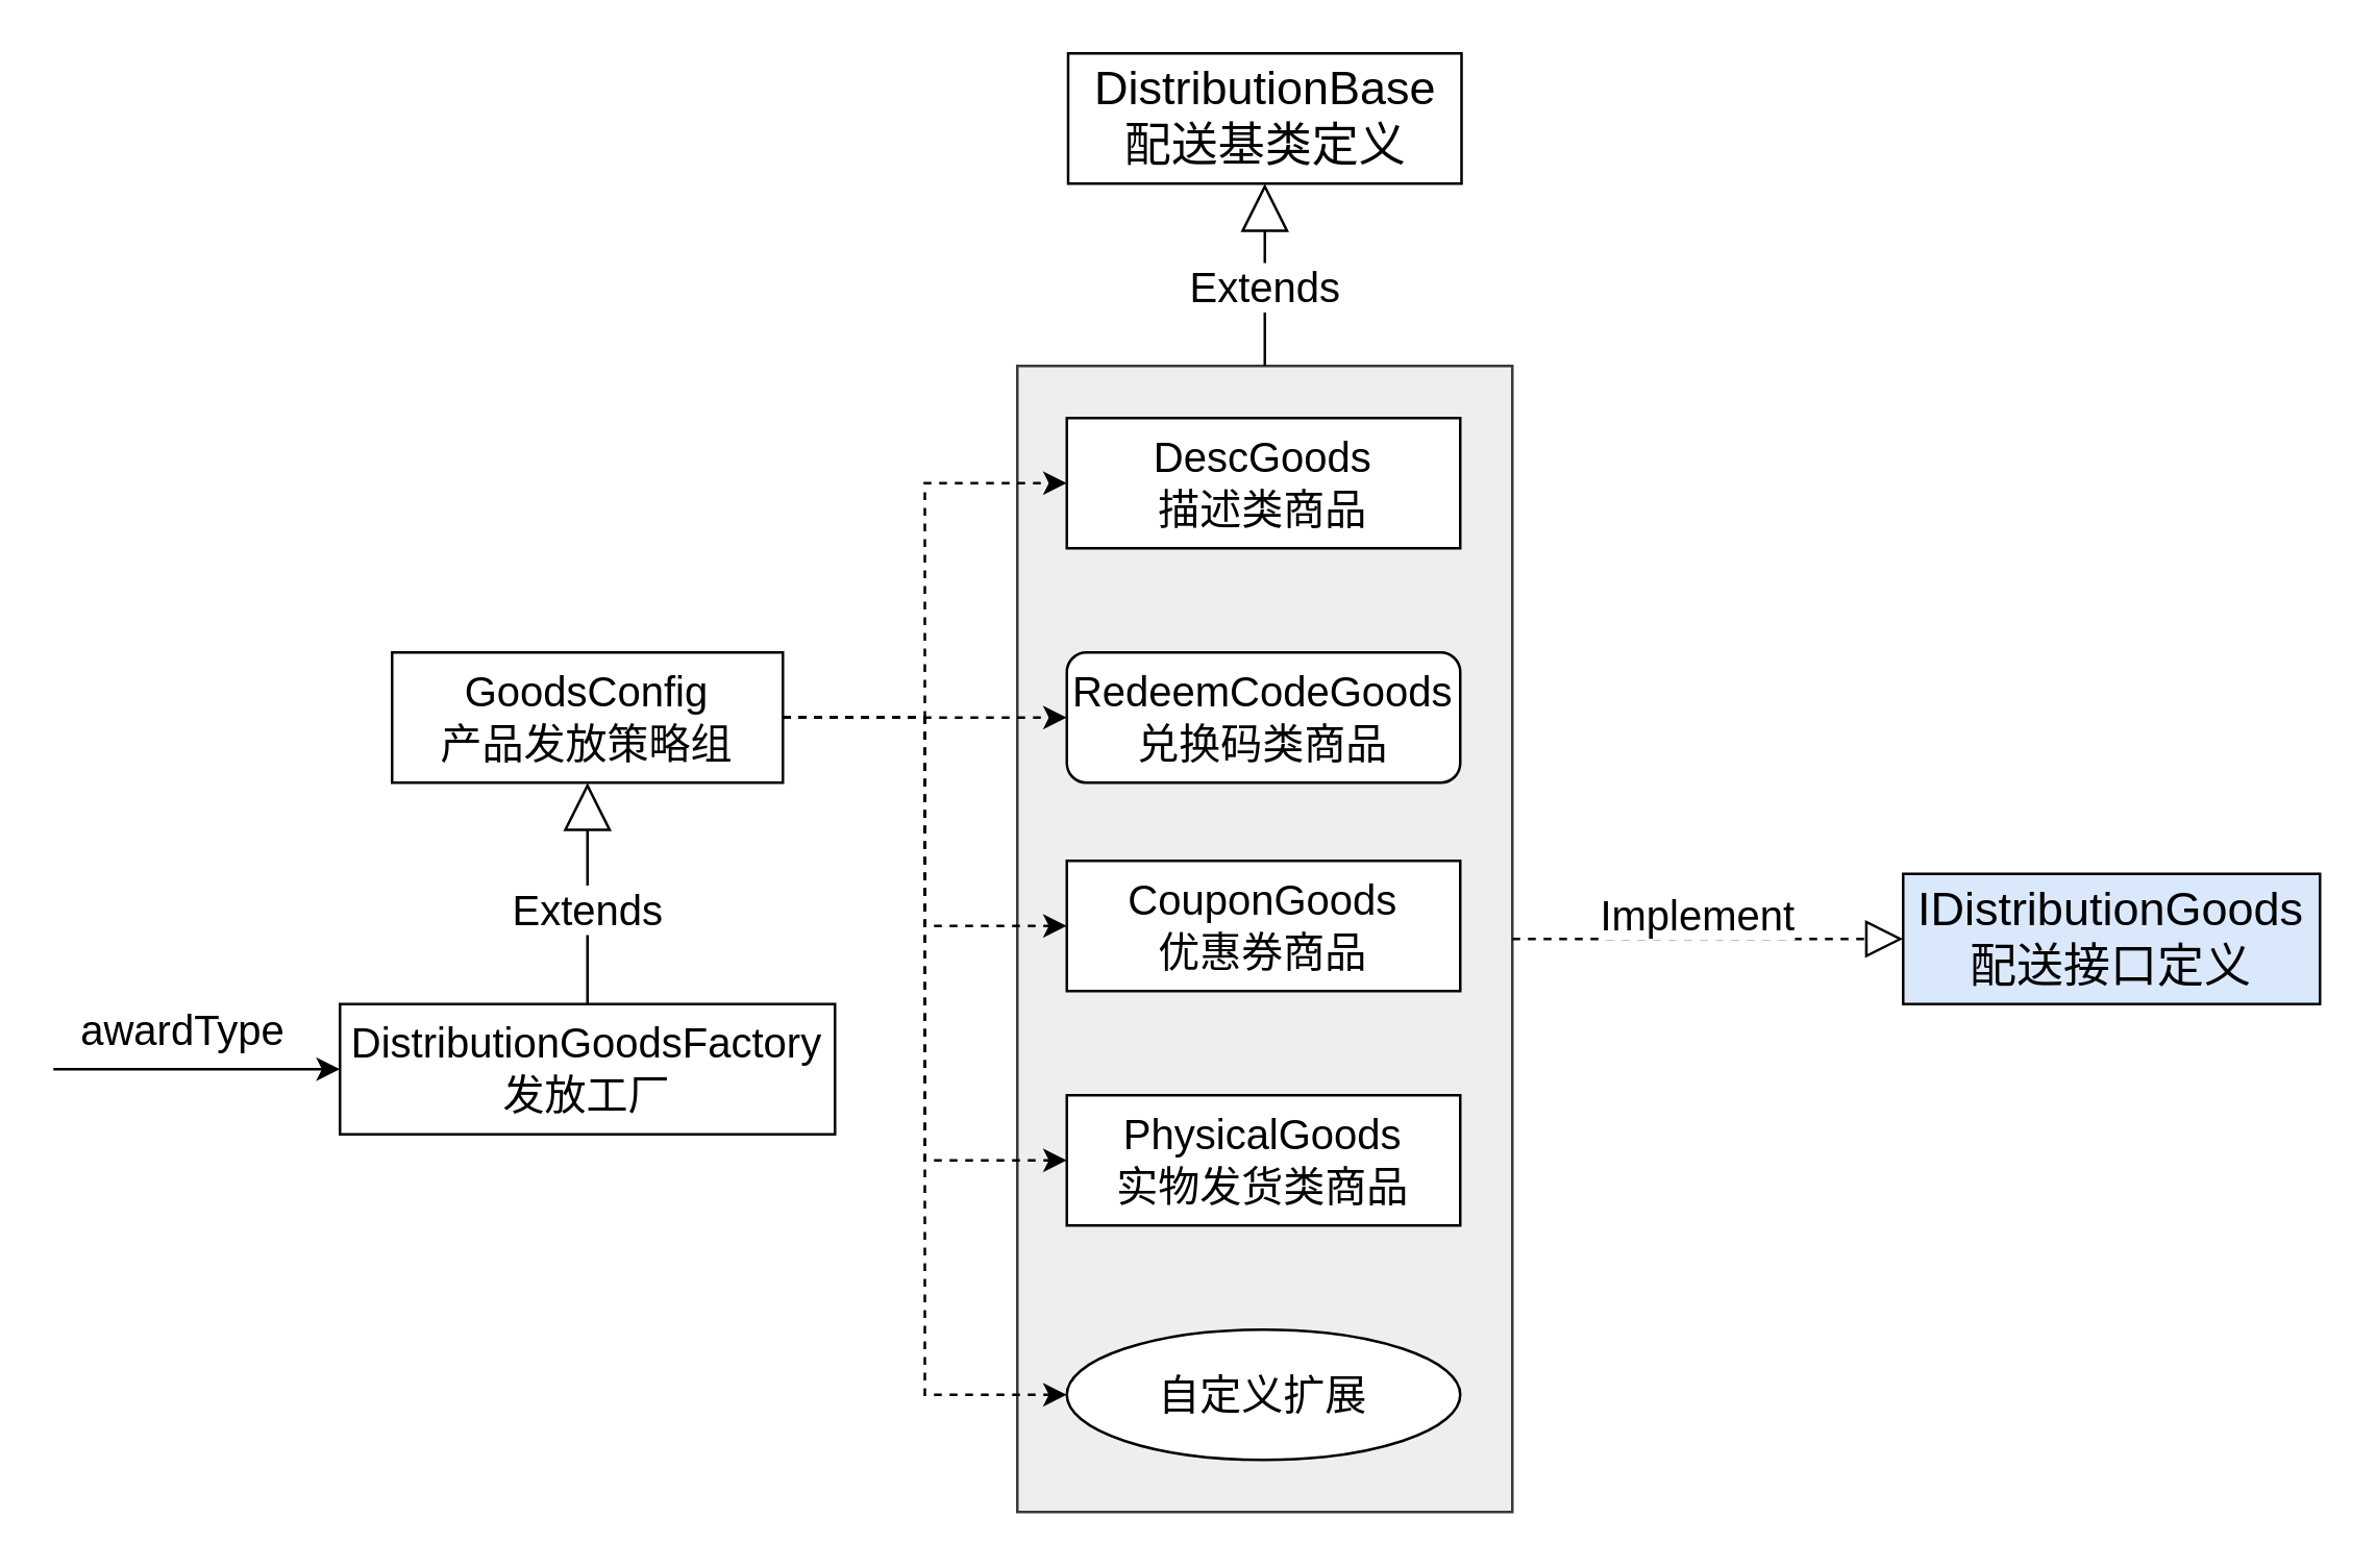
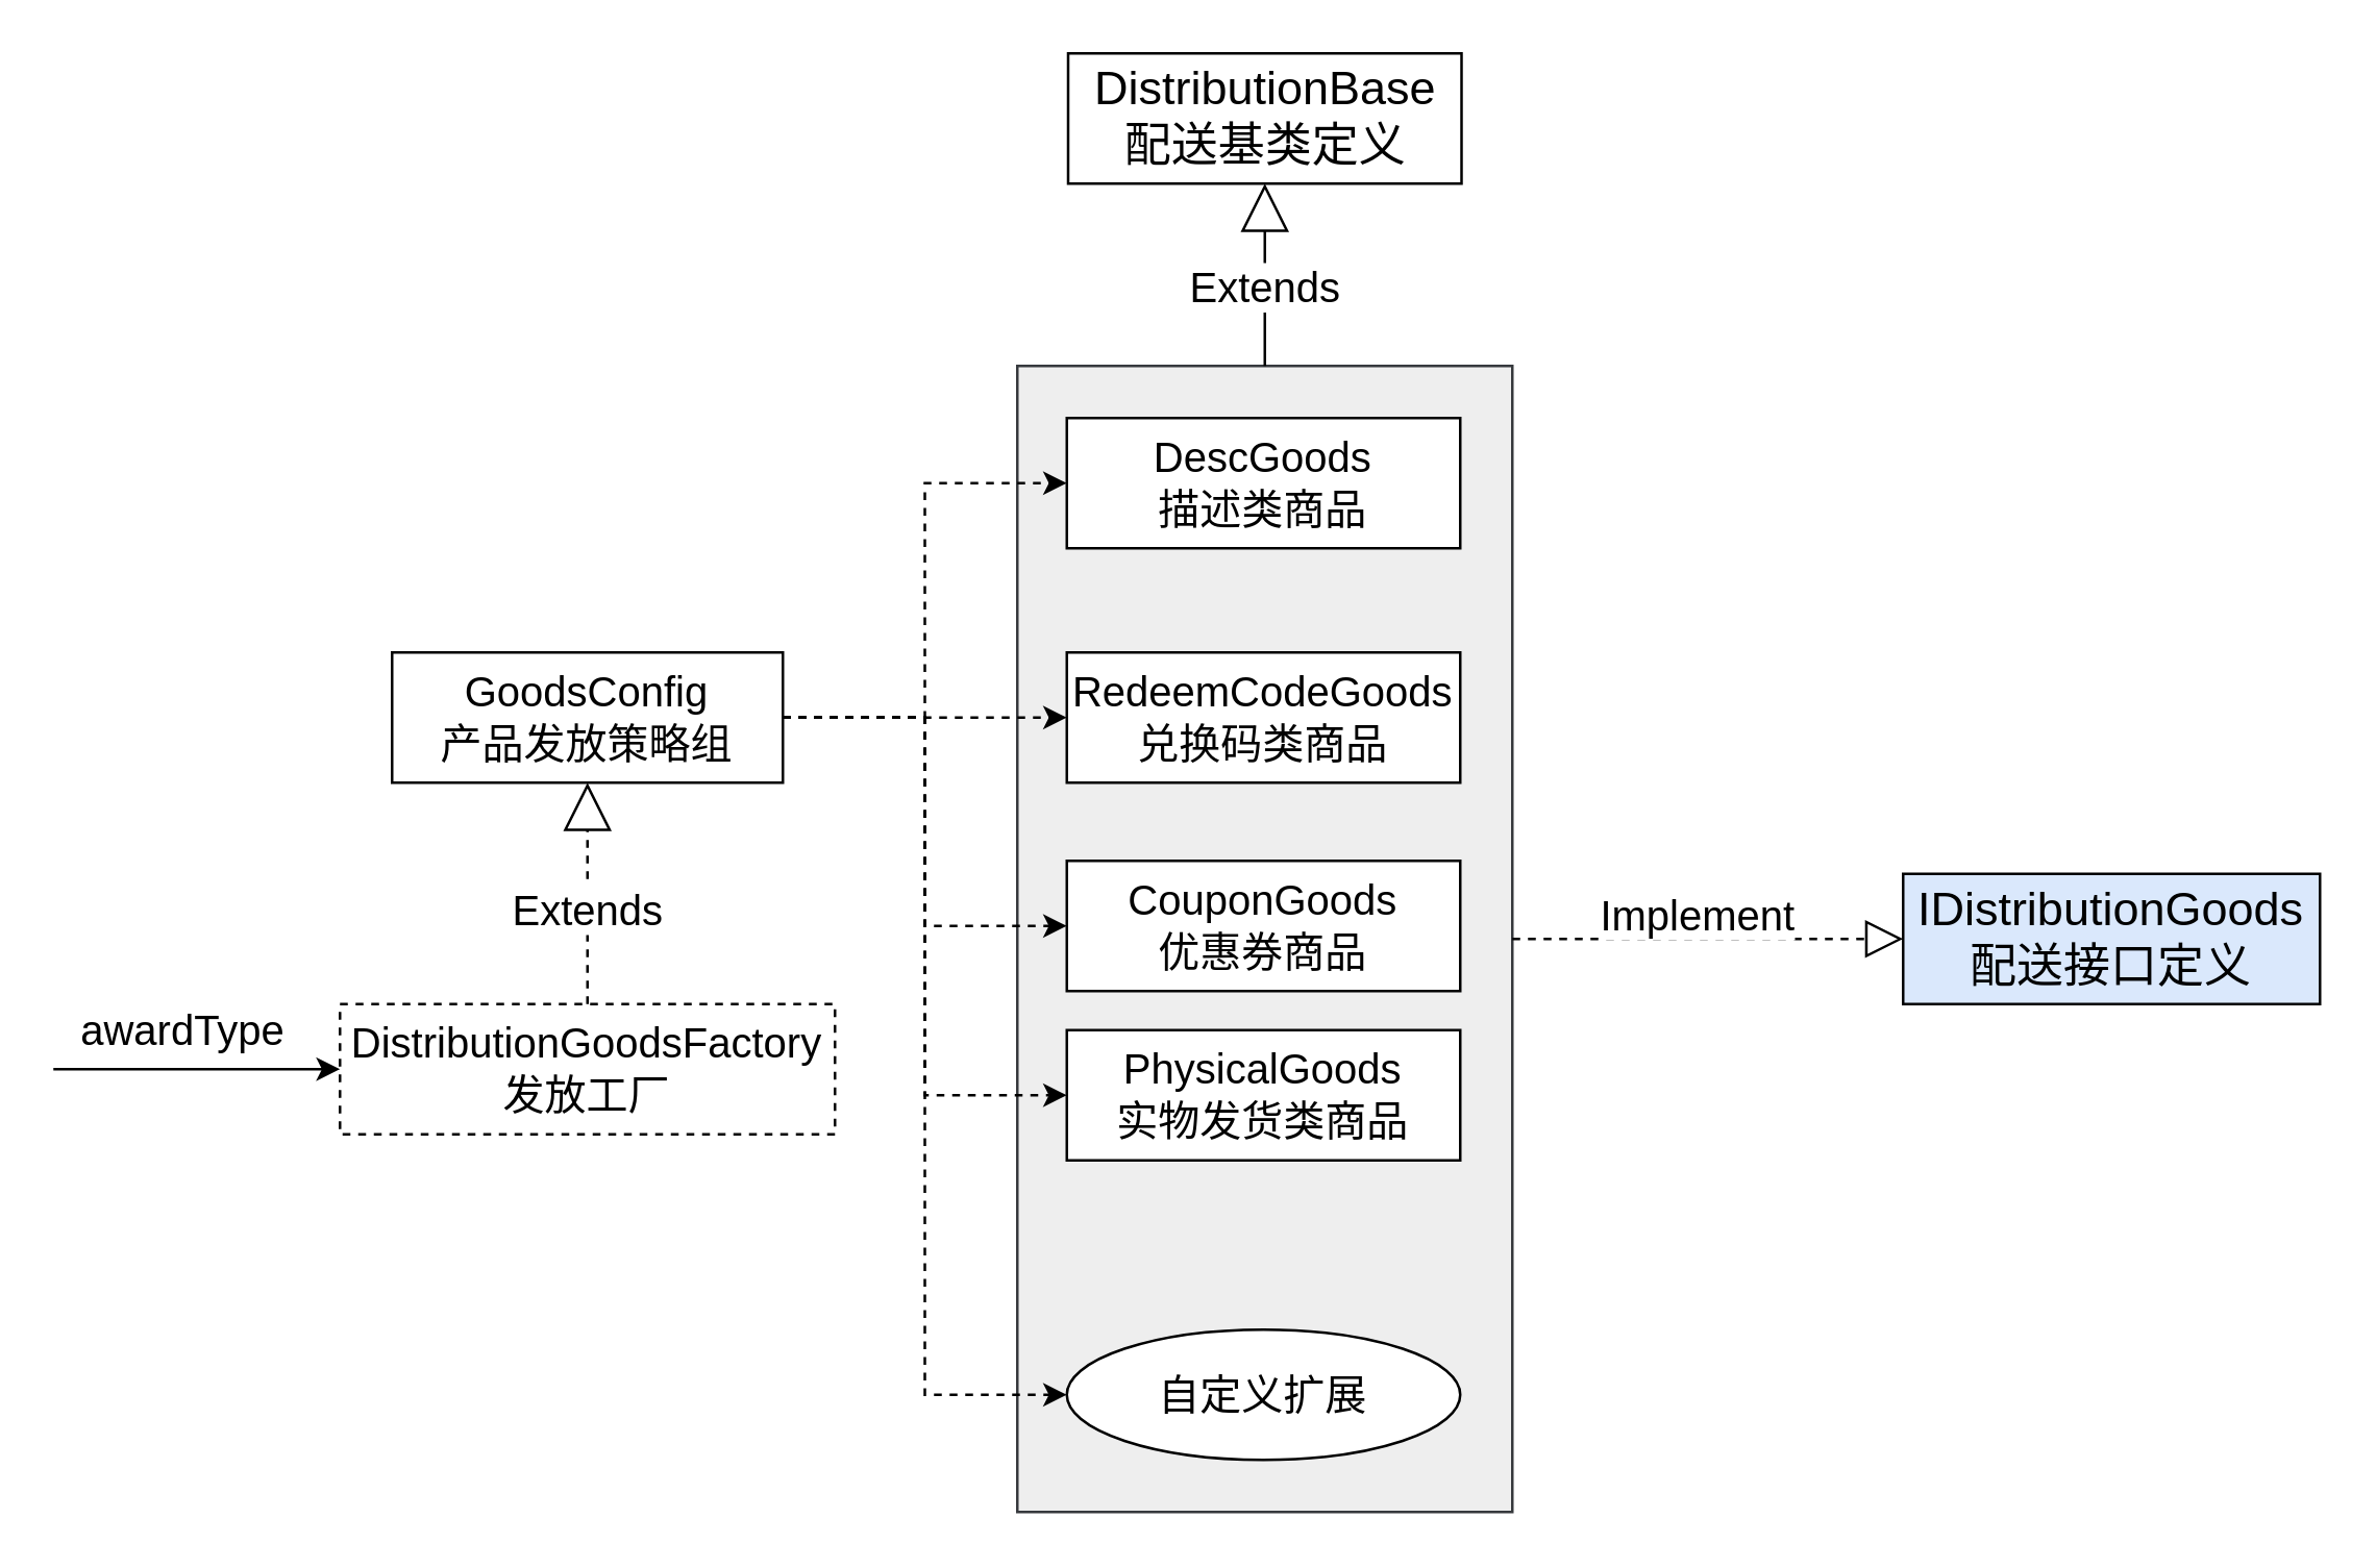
- <mxCell id="9" value="RedeemCodeGoods&lt;br&gt;兑换码类商品" style="whiteSpace=wrap;html=1;fontSize=16;rounded=1;" vertex="1" parent="1"><mxGeometry x="409" y="250" width="151" height="50" as="geometry" /></mxCell>
+ <mxCell id="9" value="RedeemCodeGoods&lt;br&gt;兑换码类商品" style="rounded=0;whiteSpace=wrap;html=1;fontSize=16;" vertex="1" parent="1"><mxGeometry x="409" y="250" width="151" height="50" as="geometry" /></mxCell>
- <mxCell id="4" value="&lt;font style=&quot;font-size: 16px&quot;&gt;Extends&lt;/font&gt;" style="endArrow=block;endSize=16;endFill=0;html=1;exitX=0.5;exitY=0;exitDx=0;exitDy=0;entryX=0.5;entryY=1;entryDx=0;entryDy=0;" edge="1" parent="1" source="2" target="3"><mxGeometry x="-0.143" width="160" relative="1" as="geometry"><mxPoint x="240" y="410" as="sourcePoint" /><mxPoint x="400" y="410" as="targetPoint" /><mxPoint as="offset" /></mxGeometry></mxCell>
+ <mxCell id="4" value="&lt;font style=&quot;font-size: 16px&quot;&gt;Extends&lt;/font&gt;" style="endArrow=block;endSize=16;endFill=0;html=1;exitX=0.5;exitY=0;exitDx=0;exitDy=0;entryX=0.5;entryY=1;entryDx=0;entryDy=0;dashed=1;" edge="1" parent="1" source="2" target="3"><mxGeometry x="-0.143" width="160" relative="1" as="geometry"><mxPoint x="240" y="410" as="sourcePoint" /><mxPoint x="400" y="410" as="targetPoint" /><mxPoint as="offset" /></mxGeometry></mxCell>
- <mxCell id="2" value="DistributionGoodsFactory&lt;br&gt;发放工厂" style="rounded=0;whiteSpace=wrap;html=1;fontSize=16;" vertex="1" parent="1"><mxGeometry x="130" y="385" width="190" height="50" as="geometry" /></mxCell>
+ <mxCell id="2" value="DistributionGoodsFactory&lt;br&gt;发放工厂" style="rounded=0;whiteSpace=wrap;html=1;fontSize=16;dashed=1;" vertex="1" parent="1"><mxGeometry x="130" y="385" width="190" height="50" as="geometry" /></mxCell>
- <mxCell id="11" value="PhysicalGoods&lt;br&gt;实物发货类商品" style="rounded=0;whiteSpace=wrap;html=1;fontSize=16;" vertex="1" parent="1"><mxGeometry x="409" y="420" width="151" height="50" as="geometry" /></mxCell>
+ <mxCell id="11" value="PhysicalGoods&lt;br&gt;实物发货类商品" style="rounded=0;whiteSpace=wrap;html=1;fontSize=16;" vertex="1" parent="1"><mxGeometry x="409" y="395" width="151" height="50" as="geometry" /></mxCell>
